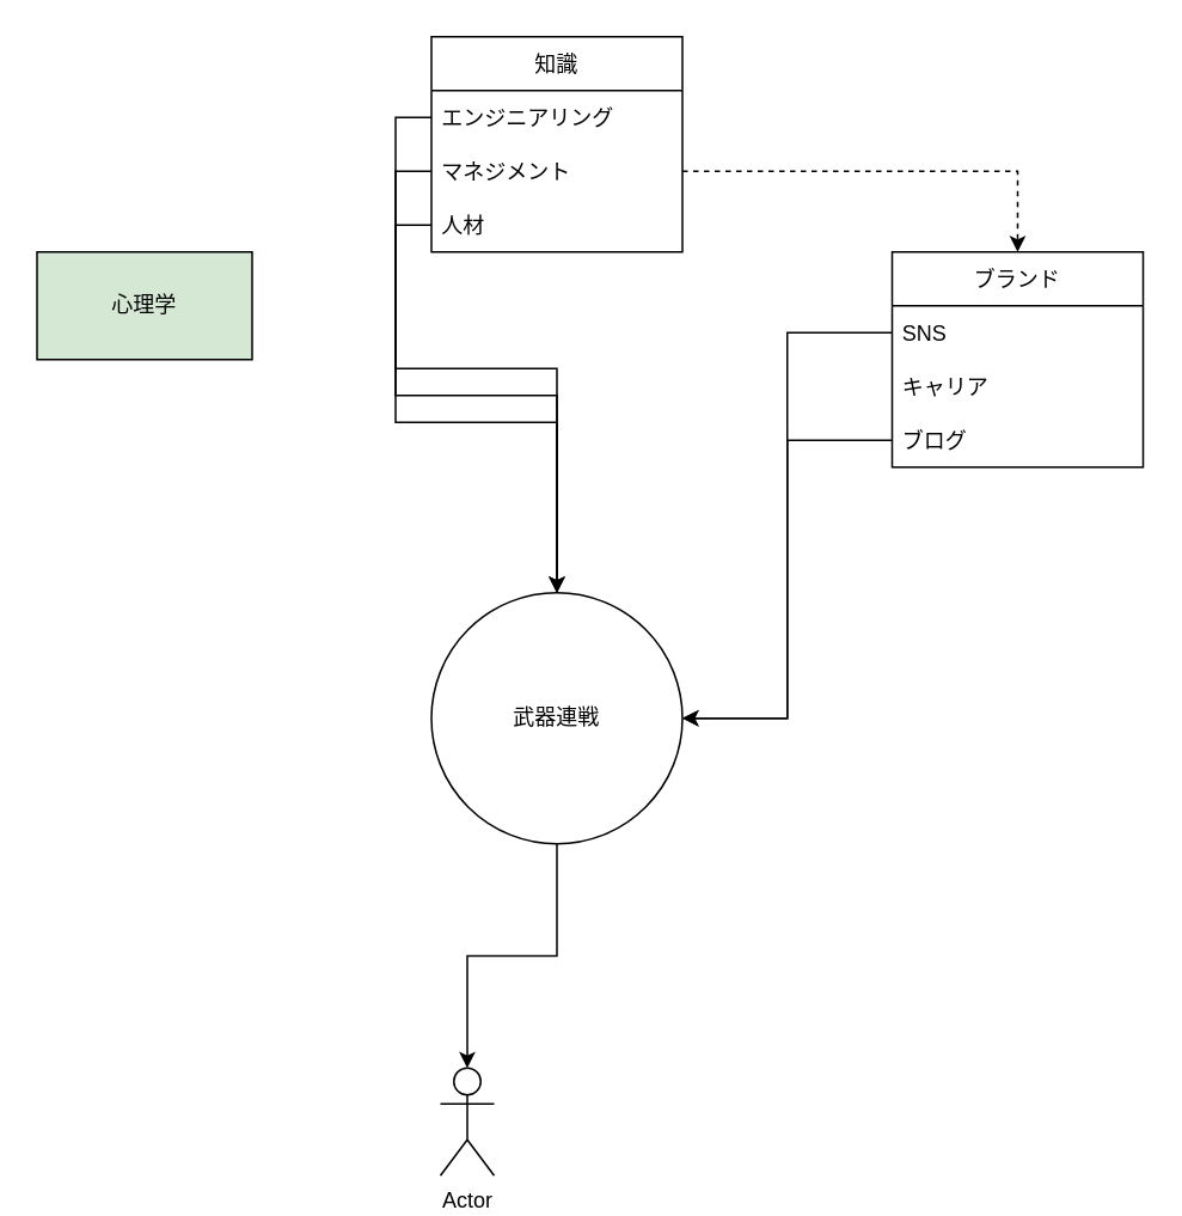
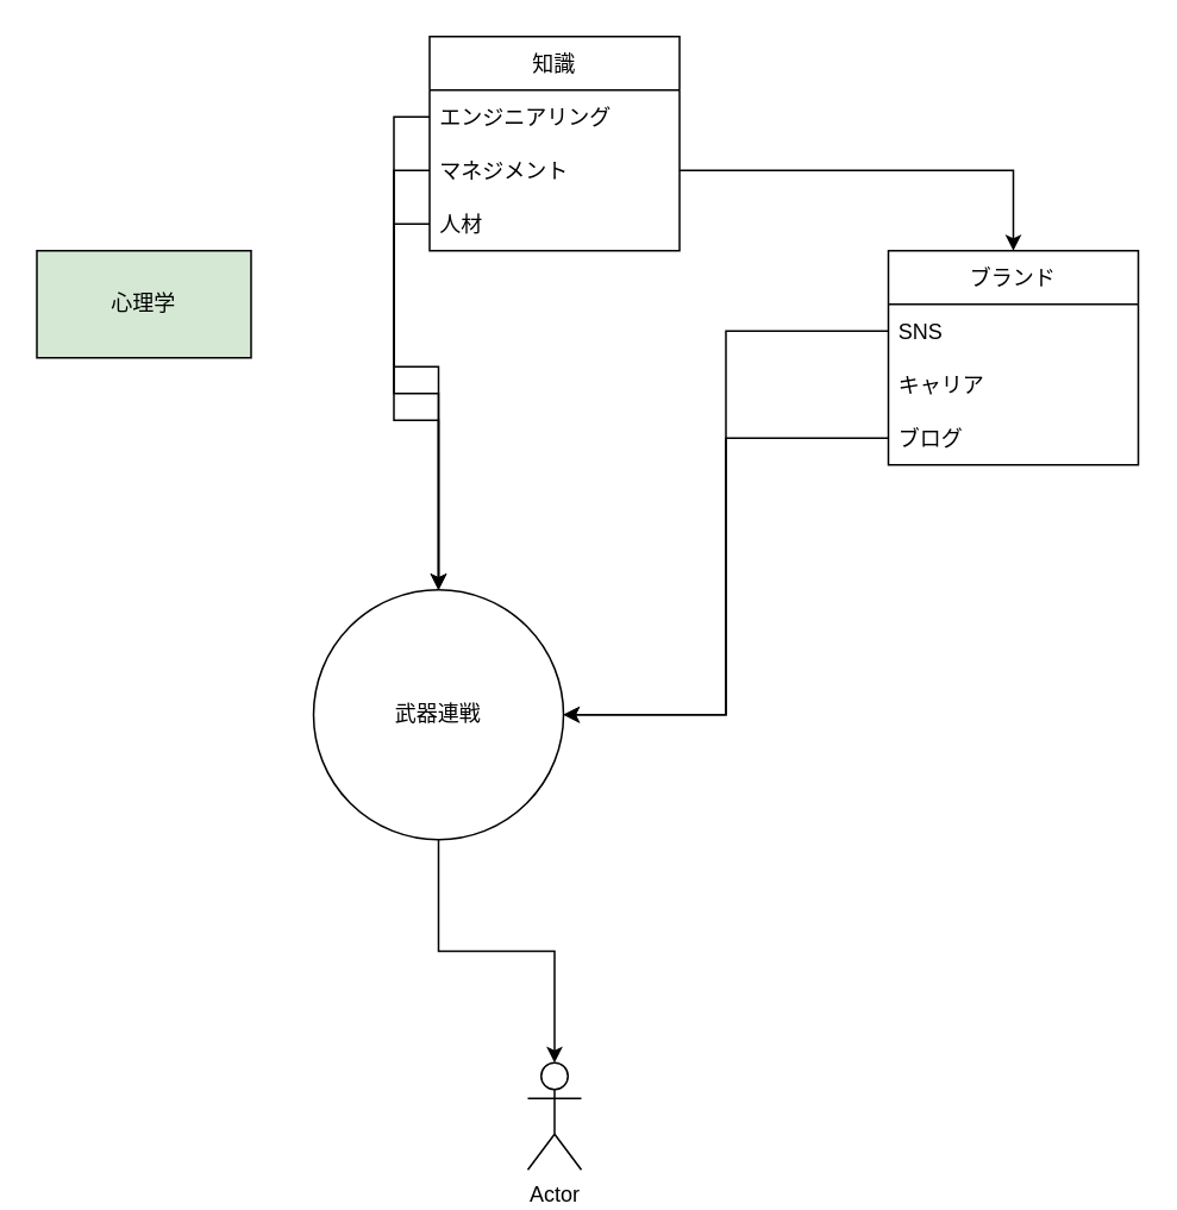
- <mxCell id="11" style="edgeStyle=orthogonalEdgeStyle;rounded=0;orthogonalLoop=1;jettySize=auto;html=1;exitX=1;exitY=0.5;exitDx=0;exitDy=0;entryX=0.5;entryY=0;entryDx=0;entryDy=0;dashed=1;" edge="1" parent="1" source="4" target="6"><mxGeometry relative="1" as="geometry" /></mxCell>
+ <mxCell id="11" style="edgeStyle=orthogonalEdgeStyle;rounded=0;orthogonalLoop=1;jettySize=auto;html=1;exitX=1;exitY=0.5;exitDx=0;exitDy=0;entryX=0.5;entryY=0;entryDx=0;entryDy=0;" edge="1" parent="1" source="4" target="6"><mxGeometry relative="1" as="geometry" /></mxCell>
- <mxCell id="13" value="武器連戦" style="ellipse;whiteSpace=wrap;html=1;aspect=fixed;" vertex="1" parent="1"><mxGeometry x="240" y="330" width="140" height="140" as="geometry" /></mxCell>
+ <mxCell id="13" value="武器連戦" style="ellipse;whiteSpace=wrap;html=1;aspect=fixed;" vertex="1" parent="1"><mxGeometry x="175" y="330" width="140" height="140" as="geometry" /></mxCell>
- <mxCell id="18" value="Actor" style="shape=umlActor;verticalLabelPosition=bottom;verticalAlign=top;html=1;outlineConnect=0;" vertex="1" parent="1"><mxGeometry x="245" y="595" width="30" height="60" as="geometry" /></mxCell>
+ <mxCell id="18" value="Actor" style="shape=umlActor;verticalLabelPosition=bottom;verticalAlign=top;html=1;outlineConnect=0;" vertex="1" parent="1"><mxGeometry x="295" y="595" width="30" height="60" as="geometry" /></mxCell>
